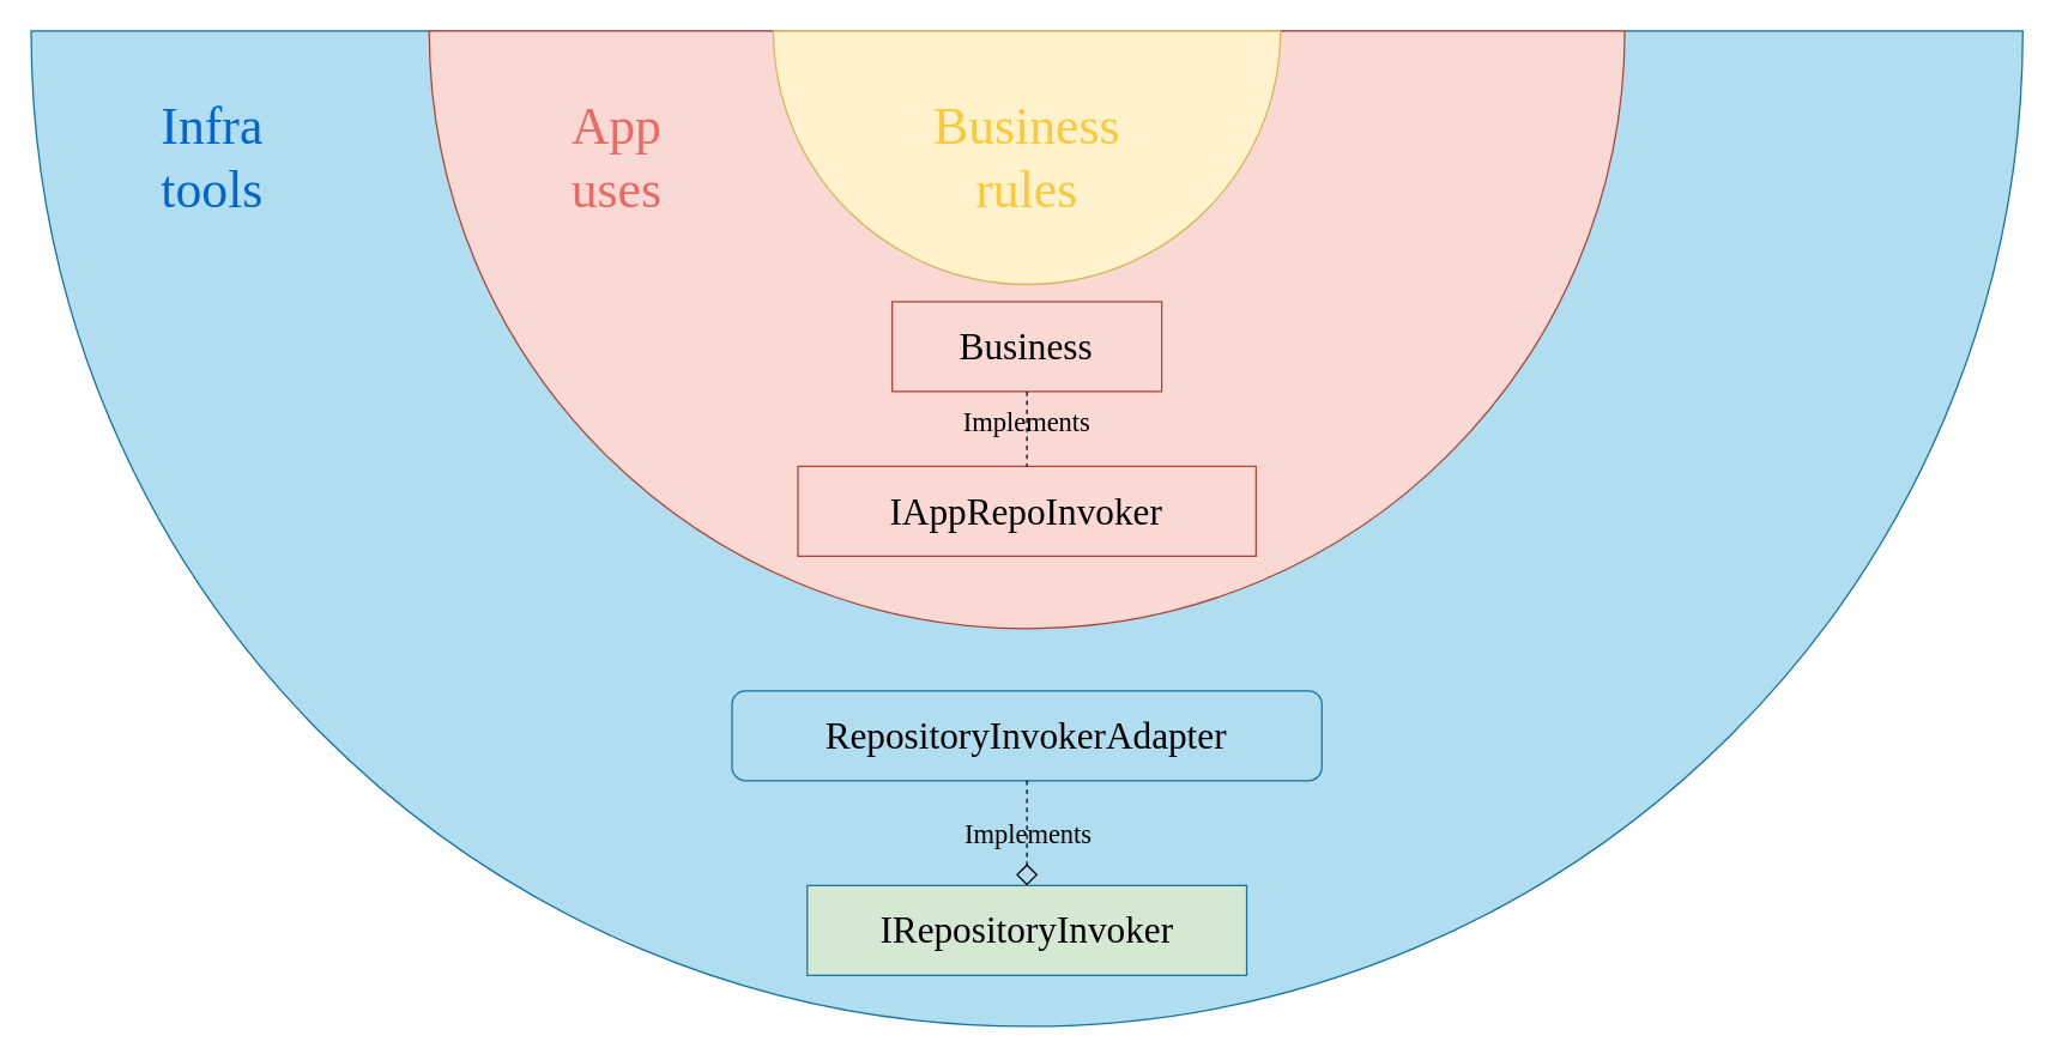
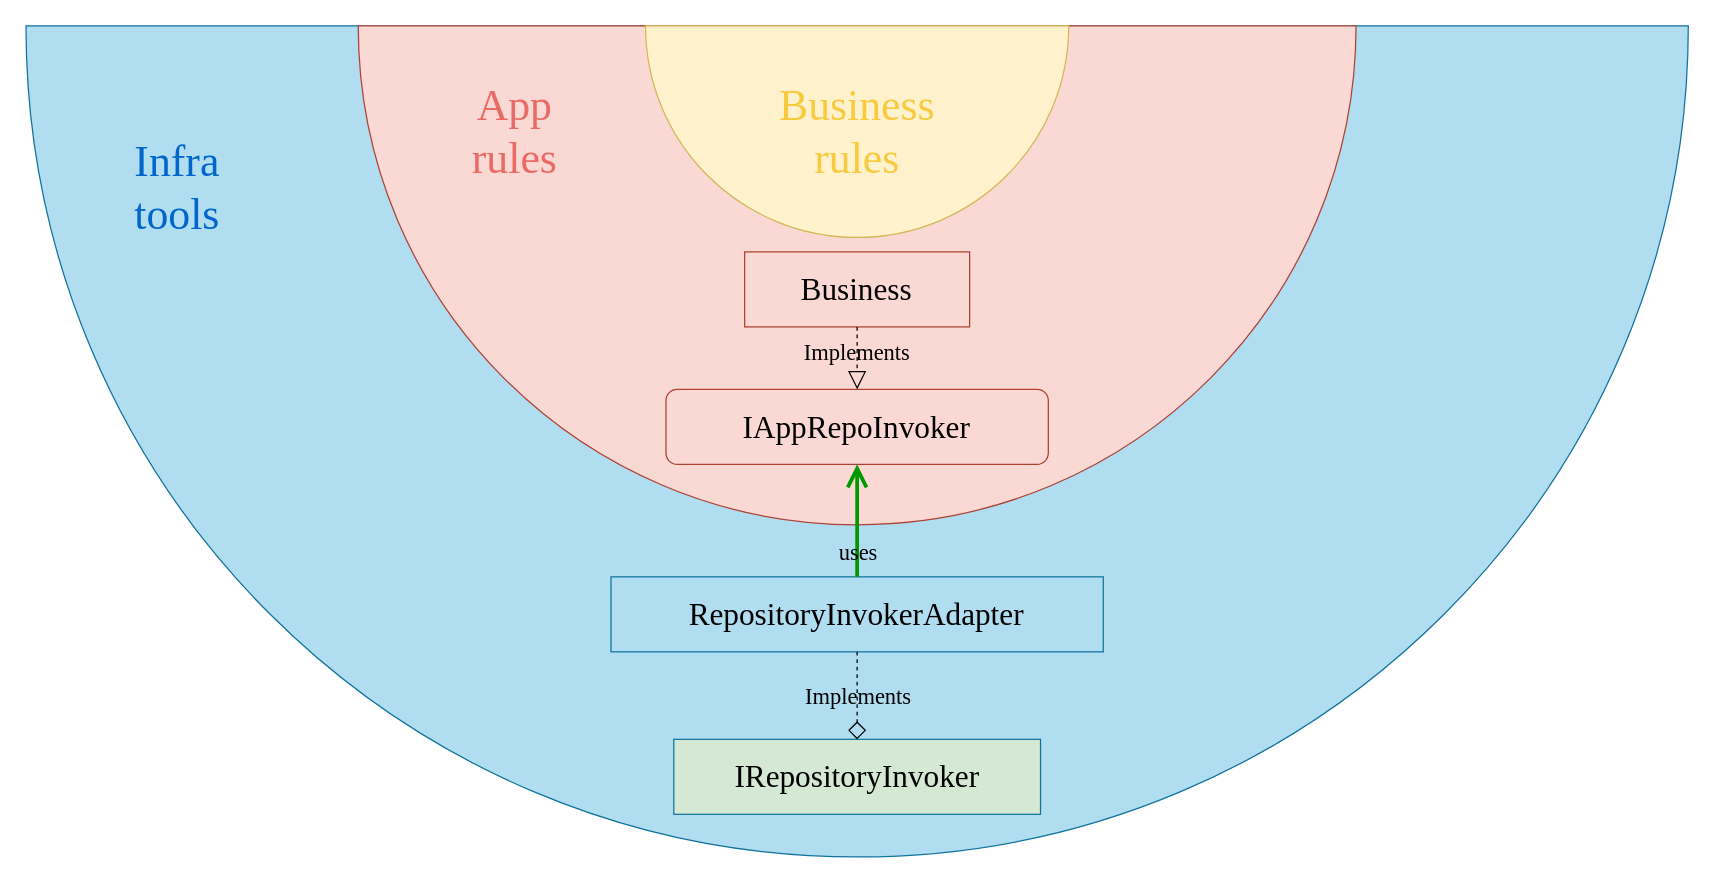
- <mxCell id="7" value="&lt;font&gt;&lt;span style=&quot;font-size: 35px;&quot;&gt;Infra&lt;/span&gt;&lt;/font&gt;&lt;div&gt;&lt;font&gt;&lt;span style=&quot;font-size: 35px;&quot;&gt;tools&lt;/span&gt;&lt;/font&gt;&lt;/div&gt;" style="text;html=1;align=center;verticalAlign=middle;resizable=0;points=[];autosize=1;strokeColor=none;fillColor=none;fontStyle=0;fontFamily=menlo;fontColor=#0066CC;" vertex="1" parent="1"><mxGeometry x="76" y="54.77" width="130" height="100" as="geometry" /></mxCell>
+ <mxCell id="7" value="&lt;font&gt;&lt;span style=&quot;font-size: 35px;&quot;&gt;Infra&lt;/span&gt;&lt;/font&gt;&lt;div&gt;&lt;font&gt;&lt;span style=&quot;font-size: 35px;&quot;&gt;tools&lt;/span&gt;&lt;/font&gt;&lt;/div&gt;" style="text;html=1;align=center;verticalAlign=middle;resizable=0;points=[];autosize=1;strokeColor=none;fillColor=none;fontStyle=0;fontFamily=menlo;fontColor=#0066CC;" vertex="1" parent="1"><mxGeometry x="76" y="99.77" width="130" height="100" as="geometry" /></mxCell>
- <mxCell id="6" value="&lt;font style=&quot;font-size: 35px;&quot;&gt;App&lt;/font&gt;&lt;div&gt;&lt;font style=&quot;font-size: 35px;&quot;&gt;uses&lt;/font&gt;&lt;/div&gt;" style="text;html=1;align=center;verticalAlign=middle;resizable=0;points=[];autosize=1;strokeColor=none;fillColor=none;fontStyle=0;fontFamily=menlo;fontColor=#EA6B66;" vertex="1" parent="1"><mxGeometry x="346" y="54.77" width="130" height="100" as="geometry" /></mxCell>
+ <mxCell id="6" value="&lt;font style=&quot;font-size: 35px;&quot;&gt;App&lt;/font&gt;&lt;div&gt;&lt;font style=&quot;font-size: 35px;&quot;&gt;rules&lt;/font&gt;&lt;/div&gt;" style="text;html=1;align=center;verticalAlign=middle;resizable=0;points=[];autosize=1;strokeColor=none;fillColor=none;fontStyle=0;fontFamily=menlo;fontColor=#EA6B66;" vertex="1" parent="1"><mxGeometry x="346" y="54.77" width="130" height="100" as="geometry" /></mxCell>
- <mxCell id="10" value="" style="endArrow=none;dashed=1;endFill=0;endSize=12;html=1;rounded=0;entryX=0.5;entryY=0;entryDx=0;entryDy=0;exitX=0.5;exitY=1;exitDx=0;exitDy=0;edgeStyle=orthogonalEdgeStyle;fontFamily=menlo;" edge="1" parent="1" source="8" target="9"><mxGeometry width="160" relative="1" as="geometry"><mxPoint x="1299.18" y="431" as="sourcePoint" /><mxPoint x="1439.18" y="521" as="targetPoint" /></mxGeometry></mxCell>
+ <mxCell id="10" value="" style="endArrow=block;dashed=1;endFill=0;endSize=12;html=1;rounded=0;entryX=0.5;entryY=0;entryDx=0;entryDy=0;exitX=0.5;exitY=1;exitDx=0;exitDy=0;edgeStyle=orthogonalEdgeStyle;fontFamily=menlo;" edge="1" parent="1" source="8" target="9"><mxGeometry width="160" relative="1" as="geometry"><mxPoint x="1299.18" y="431" as="sourcePoint" /><mxPoint x="1439.18" y="521" as="targetPoint" /></mxGeometry></mxCell>
- <mxCell id="9" value="&lt;font style=&quot;font-size: 25px;&quot;&gt;IAppRepoInvoker&lt;/font&gt;" style="whiteSpace=wrap;html=1;fontFamily=menlo;fontSize=25;fillColor=#fad9d5;strokeColor=#ae4132;" vertex="1" parent="1"><mxGeometry x="532.345" width="305.93" height="60" as="geometry" y="311" /></mxCell>
+ <mxCell id="9" value="&lt;font style=&quot;font-size: 25px;&quot;&gt;IAppRepoInvoker&lt;/font&gt;" style="whiteSpace=wrap;html=1;fontFamily=menlo;fontSize=25;fillColor=#fad9d5;strokeColor=#ae4132;rounded=1;" vertex="1" parent="1"><mxGeometry x="532.345" width="305.93" height="60" as="geometry" y="311" /></mxCell>
+ <mxCell id="13" value="" style="endArrow=open;endFill=1;endSize=12;html=1;rounded=0;entryX=0.5;entryY=1;entryDx=0;entryDy=0;exitX=0.5;exitY=0;exitDx=0;exitDy=0;edgeStyle=orthogonalEdgeStyle;fontFamily=menlo;strokeWidth=3;strokeColor=#009900;" edge="1" parent="1" source="12" target="9"><mxGeometry width="160" relative="1" as="geometry"><mxPoint x="509.18" y="561" as="sourcePoint" /><mxPoint x="669.18" y="561" as="targetPoint" /></mxGeometry></mxCell>
+ <mxCell id="14" value="&lt;font style=&quot;font-size: 18px;&quot;&gt;uses&lt;/font&gt;" style="edgeLabel;html=1;align=center;verticalAlign=middle;resizable=0;points=[];fontColor=#000000;fontFamily=menlo;fontSize=18;labelBackgroundColor=none;" vertex="1" connectable="0" parent="13"><mxGeometry x="-0.02" relative="1" as="geometry"><mxPoint y="24" as="offset" /></mxGeometry></mxCell>
- <mxCell id="12" value="&lt;font style=&quot;font-size: 25px;&quot;&gt;RepositoryInvokerAdapter&lt;/font&gt;" style="whiteSpace=wrap;html=1;fontFamily=menlo;fontSize=25;fillColor=#b1ddf0;strokeColor=#10739e;rounded=1;" vertex="1" parent="1"><mxGeometry x="488.375" y="461" width="393.87" height="60" as="geometry" /></mxCell>
+ <mxCell id="12" value="&lt;font style=&quot;font-size: 25px;&quot;&gt;RepositoryInvokerAdapter&lt;/font&gt;" style="whiteSpace=wrap;html=1;fontFamily=menlo;fontSize=25;fillColor=#b1ddf0;strokeColor=#10739e;" vertex="1" parent="1"><mxGeometry x="488.375" y="461" width="393.87" height="60" as="geometry" /></mxCell>
